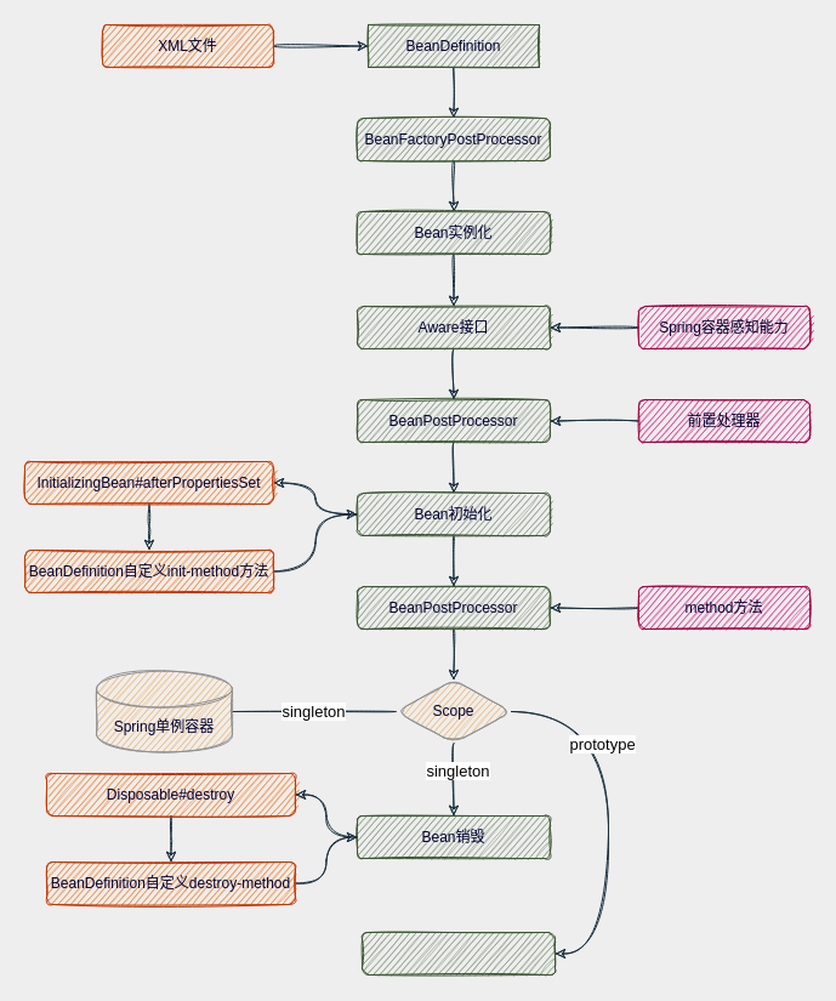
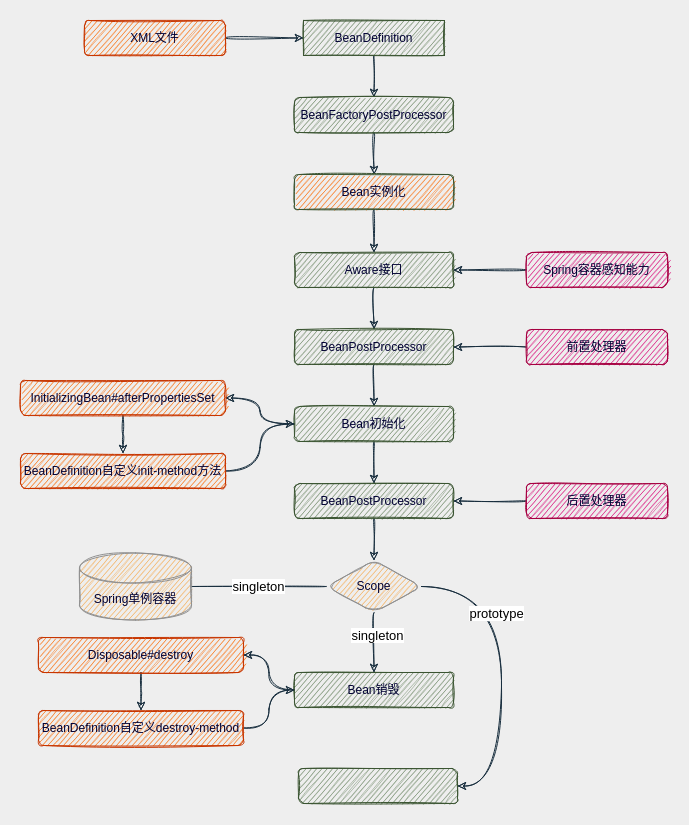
- <mxCell id="9" value="&lt;font color=&quot;#000033&quot;&gt;Bean实例化&lt;/font&gt;" style="whiteSpace=wrap;html=1;strokeColor=#3A5431;fillColor=#6d8764;sketch=1;rounded=1;fontColor=#ffffff;" parent="1" vertex="1"><mxGeometry x="294" y="174" width="159" height="35" as="geometry" /></mxCell>
+ <mxCell id="9" value="&lt;font color=&quot;#000033&quot;&gt;Bean实例化&lt;/font&gt;" style="whiteSpace=wrap;html=1;strokeColor=#3A5431;fillColor=#fa6800;sketch=1;rounded=1;fontColor=#ffffff;" parent="1" vertex="1"><mxGeometry x="294" y="174" width="159" height="35" as="geometry" /></mxCell>
- <mxCell id="28" value="&lt;font color=&quot;#000033&quot;&gt;method方法&lt;/font&gt;" style="whiteSpace=wrap;html=1;strokeColor=#A50040;fillColor=#d80073;sketch=1;rounded=1;fontColor=#ffffff;" parent="1" vertex="1"><mxGeometry x="526" y="483" width="141" height="35" as="geometry" /></mxCell>
+ <mxCell id="28" value="&lt;font color=&quot;#000033&quot;&gt;后置处理器&lt;/font&gt;" style="whiteSpace=wrap;html=1;strokeColor=#A50040;fillColor=#d80073;sketch=1;rounded=1;fontColor=#ffffff;" parent="1" vertex="1"><mxGeometry x="526" y="483" width="141" height="35" as="geometry" /></mxCell>
